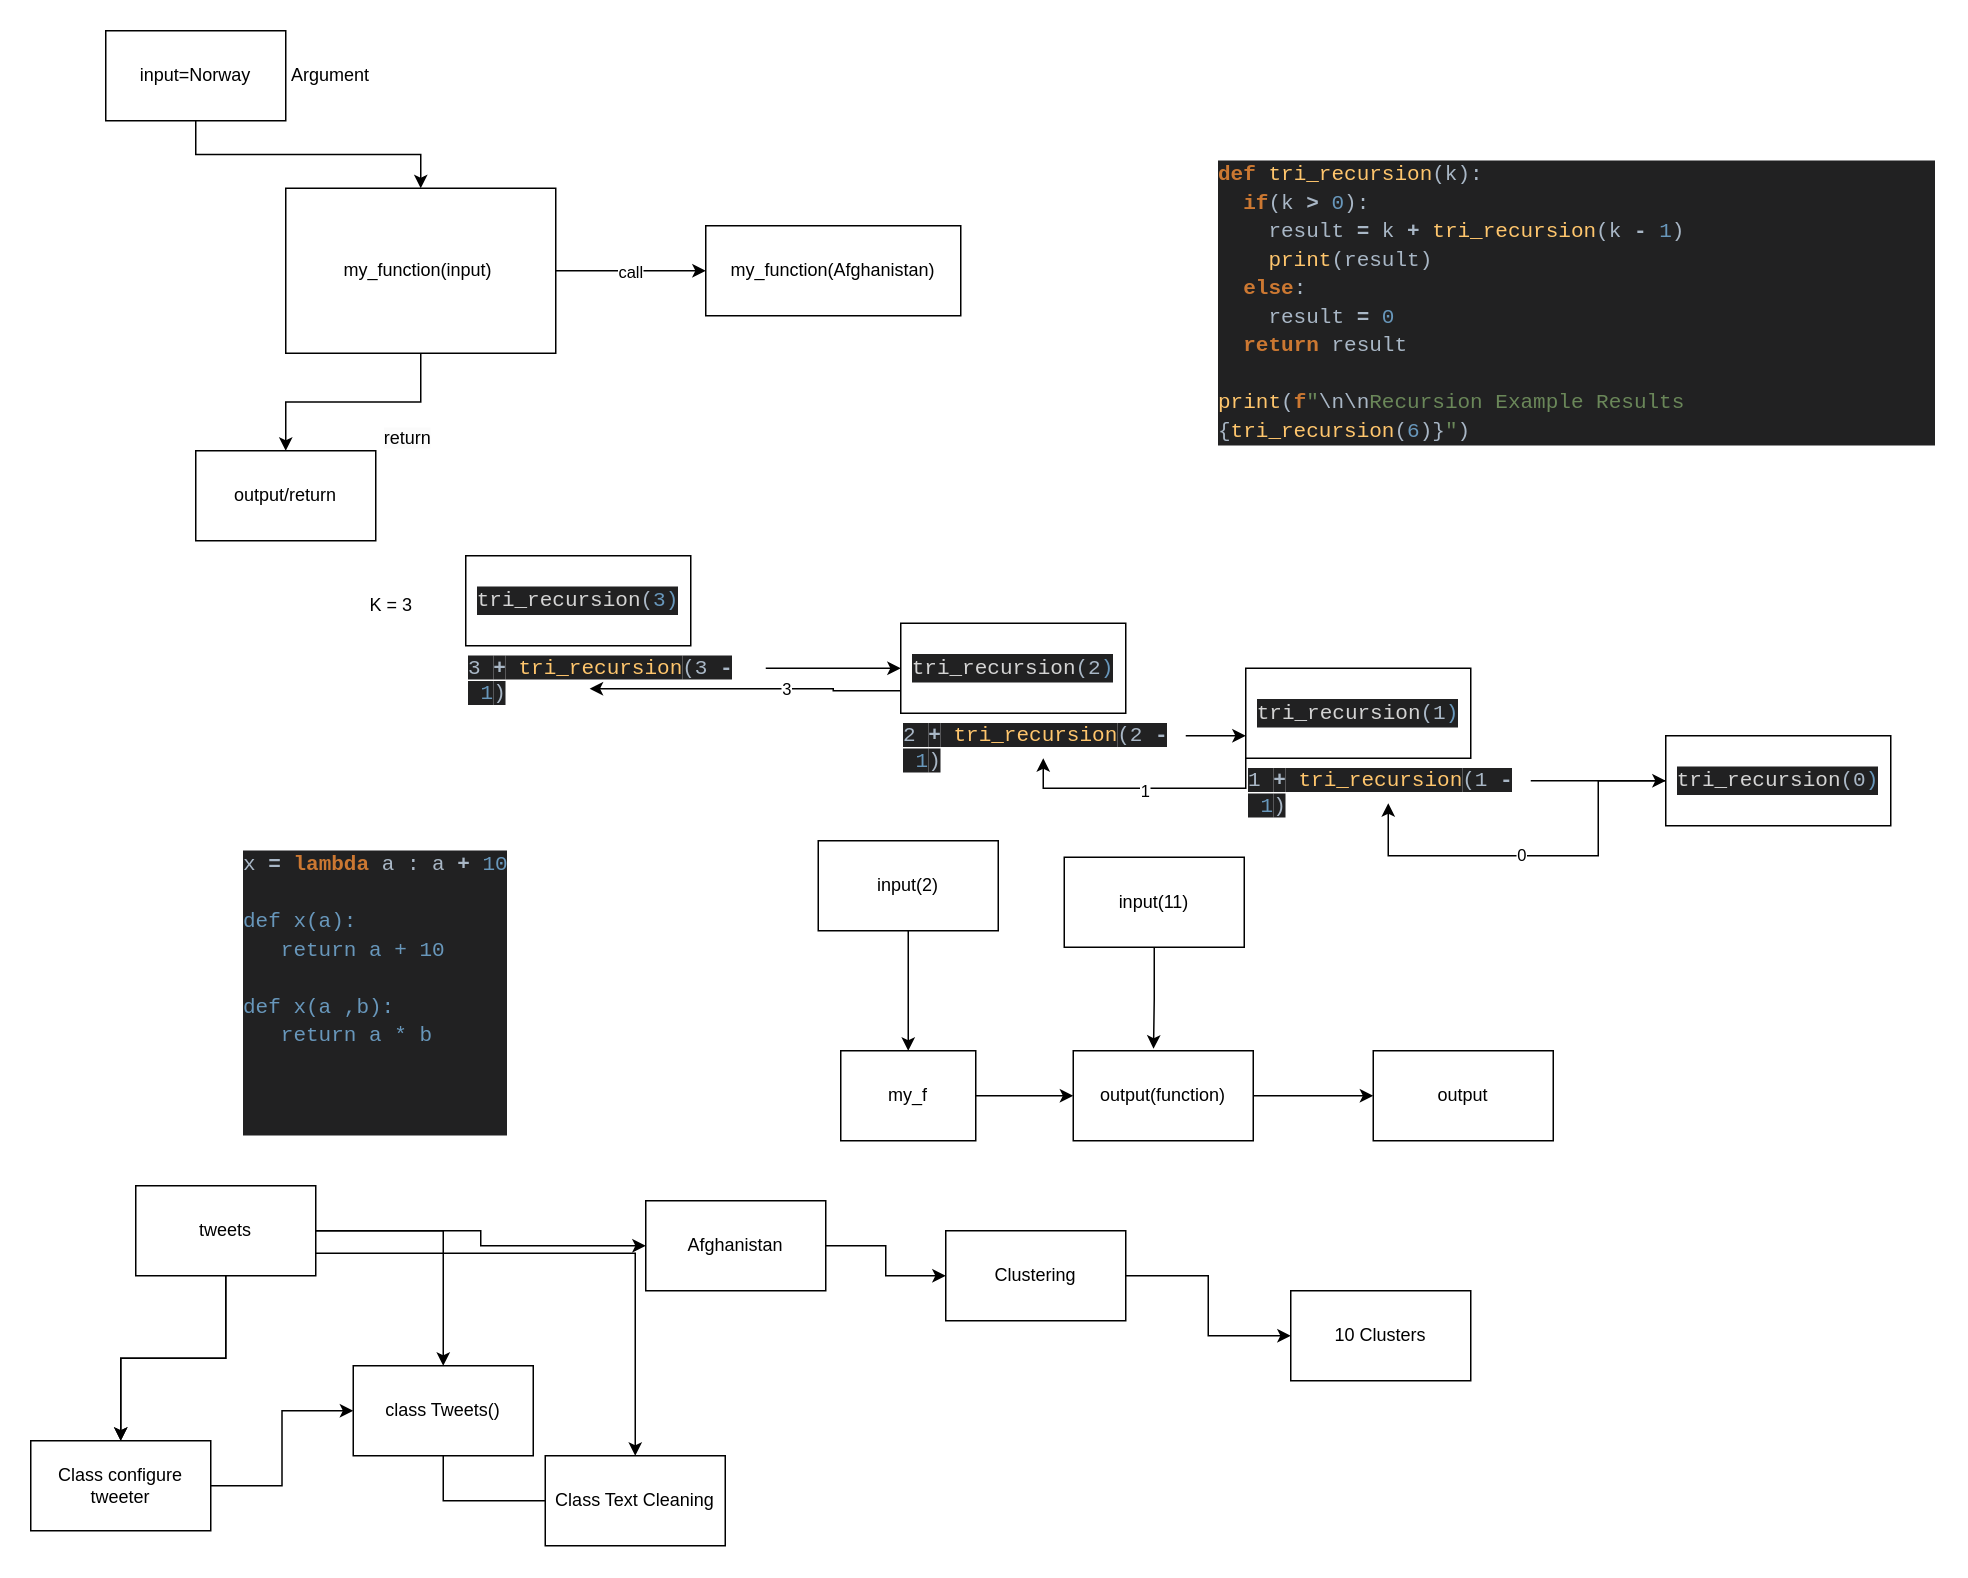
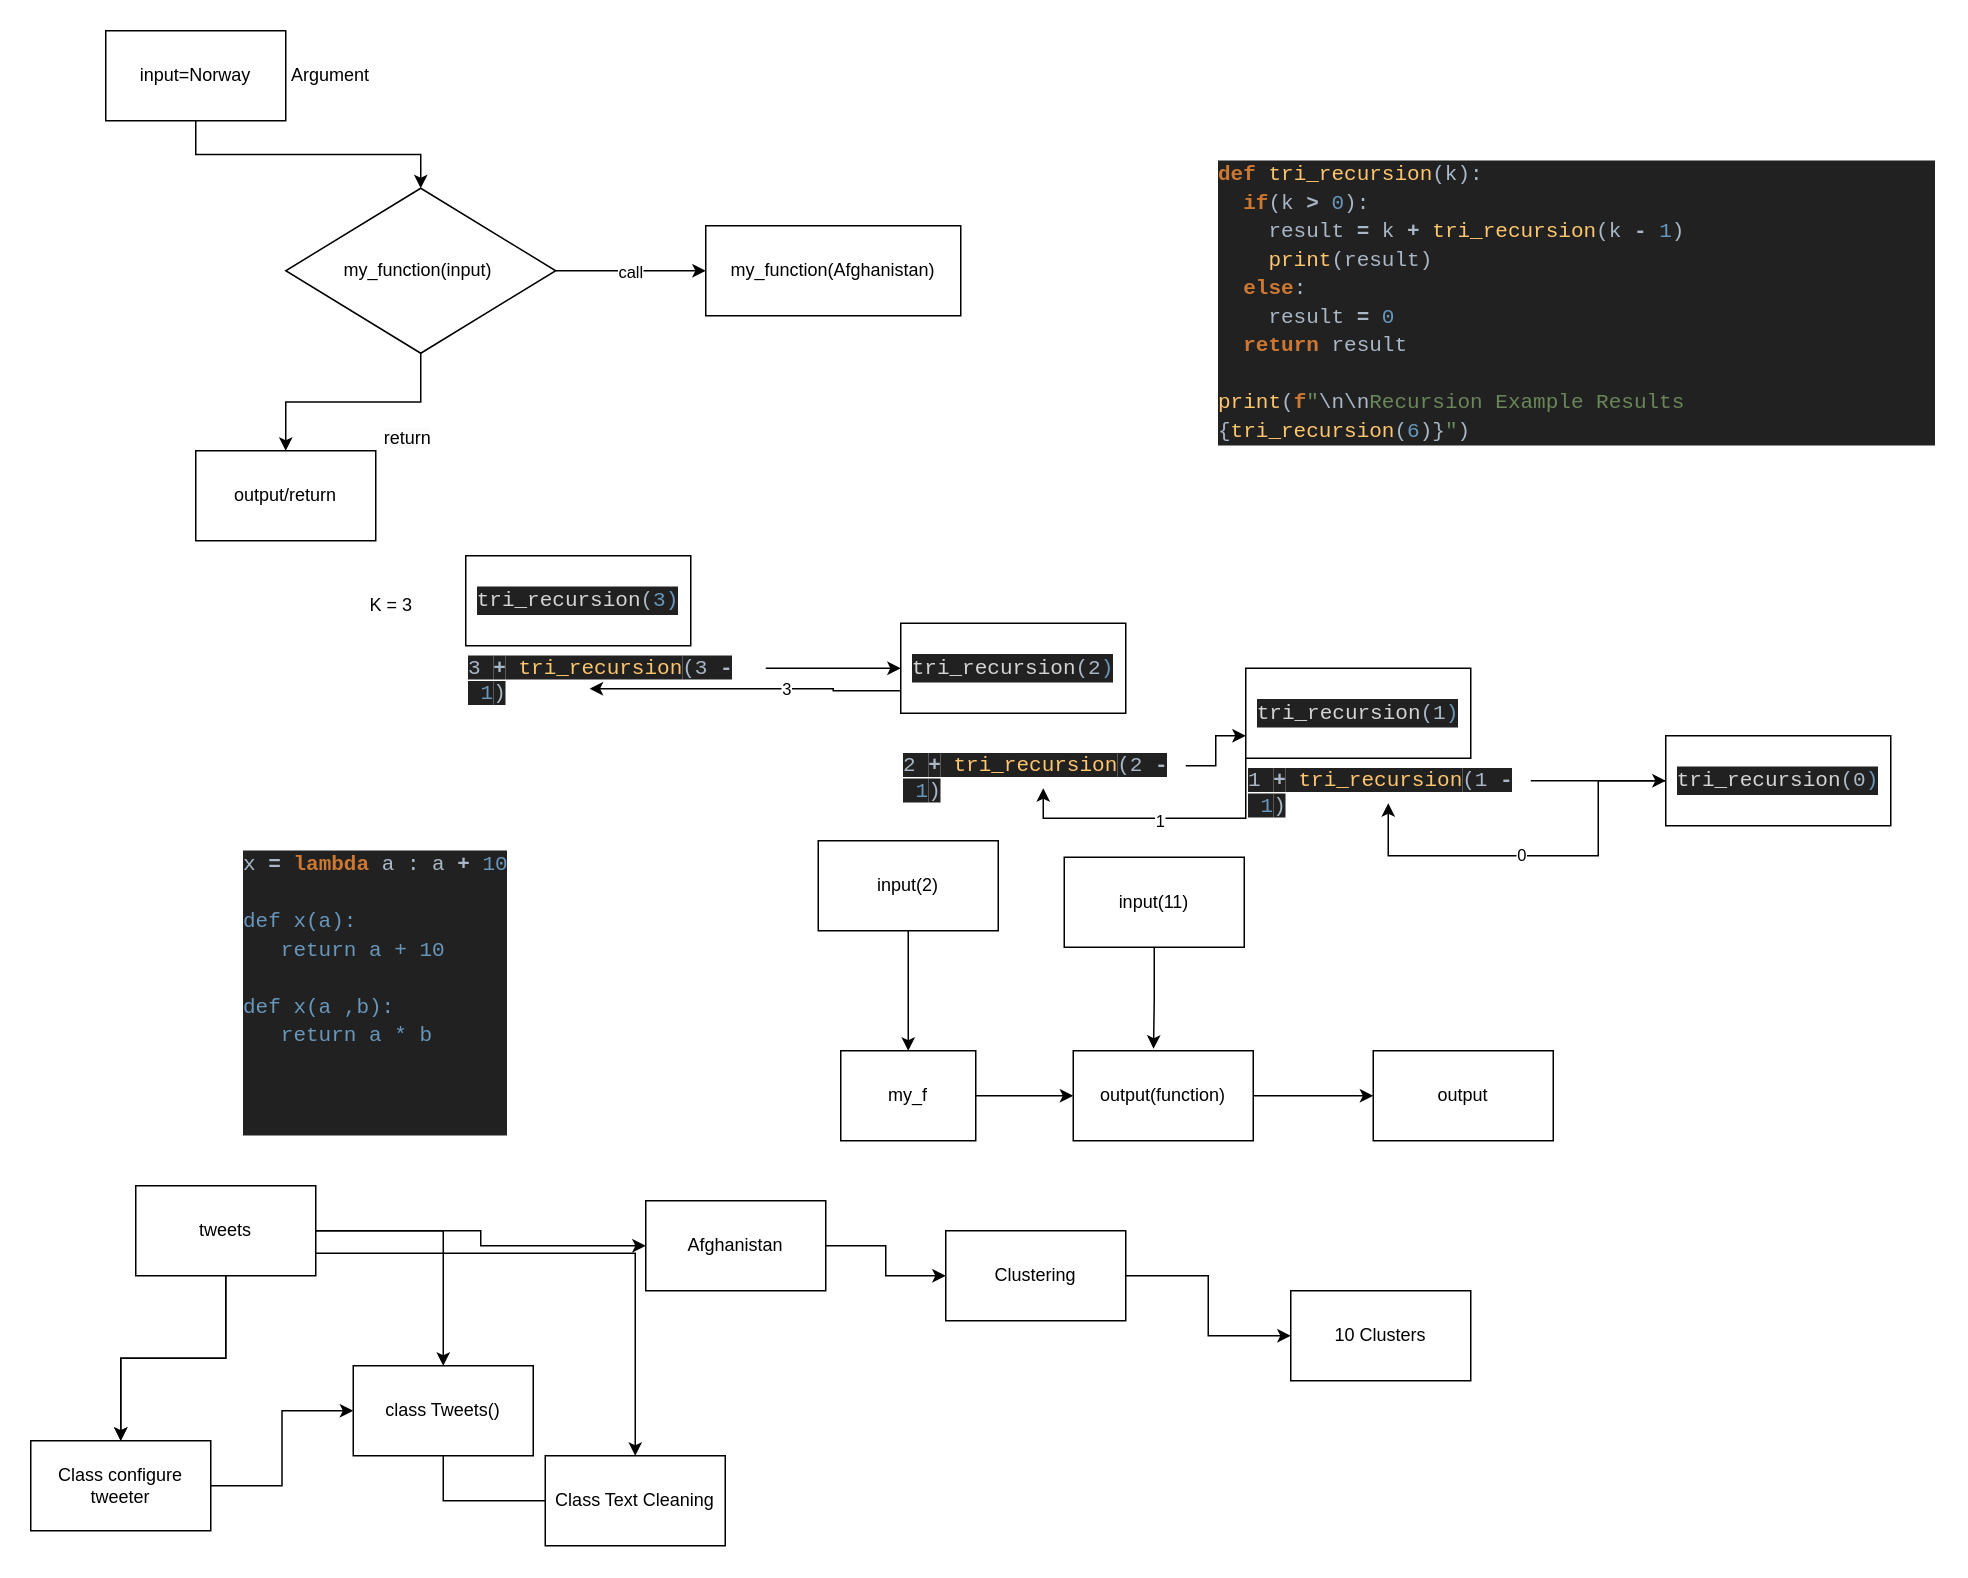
- <mxCell id="5" value="my_function(input)&amp;nbsp;" style="rounded=0;whiteSpace=wrap;html=1;" vertex="1" parent="1"><mxGeometry x="190" y="125" width="180" height="110" as="geometry" /></mxCell>
+ <mxCell id="5" value="my_function(input)&amp;nbsp;" style="rhombus;whiteSpace=wrap;html=1;" vertex="1" parent="1"><mxGeometry x="190" y="125" width="180" height="110" as="geometry" /></mxCell>
- <mxCell id="26" value="&lt;span style=&quot;border-color: var(--border-color); font-family: Consolas, &amp;quot;Courier New&amp;quot;, monospace; font-size: 14px; font-style: normal; font-variant-ligatures: normal; font-variant-caps: normal; font-weight: 400; letter-spacing: normal; orphans: 2; text-align: left; text-indent: 0px; text-transform: none; widows: 2; word-spacing: 0px; -webkit-text-stroke-width: 0px; background-color: rgb(33, 33, 34); text-decoration-thickness: initial; text-decoration-style: initial; text-decoration-color: initial; color: rgb(169, 183, 198);&quot;&gt;&lt;span&gt;2&amp;nbsp;&lt;/span&gt;&lt;/span&gt;&lt;span style=&quot;border-color: var(--border-color); font-family: Consolas, &amp;quot;Courier New&amp;quot;, monospace; font-size: 14px; font-style: normal; font-variant-ligatures: normal; font-variant-caps: normal; letter-spacing: normal; orphans: 2; text-align: left; text-indent: 0px; text-transform: none; widows: 2; word-spacing: 0px; -webkit-text-stroke-width: 0px; background-color: rgb(33, 33, 34); text-decoration-thickness: initial; text-decoration-style: initial; text-decoration-color: initial; color: rgb(169, 183, 198); font-weight: bold;&quot;&gt;+&lt;/span&gt;&lt;span style=&quot;border-color: var(--border-color); font-family: Consolas, &amp;quot;Courier New&amp;quot;, monospace; font-size: 14px; font-style: normal; font-variant-ligatures: normal; font-variant-caps: normal; font-weight: 400; letter-spacing: normal; orphans: 2; text-align: left; text-indent: 0px; text-transform: none; widows: 2; word-spacing: 0px; -webkit-text-stroke-width: 0px; background-color: rgb(33, 33, 34); text-decoration-thickness: initial; text-decoration-style: initial; text-decoration-color: initial; color: rgb(169, 183, 198);&quot;&gt;&lt;span&gt;&amp;nbsp;&lt;/span&gt;&lt;/span&gt;&lt;span style=&quot;border-color: var(--border-color); font-family: Consolas, &amp;quot;Courier New&amp;quot;, monospace; font-size: 14px; font-style: normal; font-variant-ligatures: normal; font-variant-caps: normal; font-weight: 400; letter-spacing: normal; orphans: 2; text-align: left; text-indent: 0px; text-transform: none; widows: 2; word-spacing: 0px; -webkit-text-stroke-width: 0px; background-color: rgb(33, 33, 34); text-decoration-thickness: initial; text-decoration-style: initial; text-decoration-color: initial; color: rgb(255, 198, 109);&quot;&gt;tri_recursion&lt;/span&gt;&lt;span style=&quot;border-color: var(--border-color); font-family: Consolas, &amp;quot;Courier New&amp;quot;, monospace; font-size: 14px; font-style: normal; font-variant-ligatures: normal; font-variant-caps: normal; font-weight: 400; letter-spacing: normal; orphans: 2; text-align: left; text-indent: 0px; text-transform: none; widows: 2; word-spacing: 0px; -webkit-text-stroke-width: 0px; background-color: rgb(33, 33, 34); text-decoration-thickness: initial; text-decoration-style: initial; text-decoration-color: initial; color: rgb(169, 183, 198);&quot;&gt;(2&lt;span&gt;&amp;nbsp;&lt;/span&gt;&lt;/span&gt;&lt;span style=&quot;border-color: var(--border-color); font-family: Consolas, &amp;quot;Courier New&amp;quot;, monospace; font-size: 14px; font-style: normal; font-variant-ligatures: normal; font-variant-caps: normal; letter-spacing: normal; orphans: 2; text-align: left; text-indent: 0px; text-transform: none; widows: 2; word-spacing: 0px; -webkit-text-stroke-width: 0px; background-color: rgb(33, 33, 34); text-decoration-thickness: initial; text-decoration-style: initial; text-decoration-color: initial; color: rgb(169, 183, 198); font-weight: bold;&quot;&gt;-&lt;/span&gt;&lt;span style=&quot;border-color: var(--border-color); font-family: Consolas, &amp;quot;Courier New&amp;quot;, monospace; font-size: 14px; font-style: normal; font-variant-ligatures: normal; font-variant-caps: normal; font-weight: 400; letter-spacing: normal; orphans: 2; text-align: left; text-indent: 0px; text-transform: none; widows: 2; word-spacing: 0px; -webkit-text-stroke-width: 0px; background-color: rgb(33, 33, 34); text-decoration-thickness: initial; text-decoration-style: initial; text-decoration-color: initial; color: rgb(169, 183, 198);&quot;&gt;&lt;span&gt;&amp;nbsp;&lt;/span&gt;&lt;/span&gt;&lt;span style=&quot;border-color: var(--border-color); font-family: Consolas, &amp;quot;Courier New&amp;quot;, monospace; font-size: 14px; font-style: normal; font-variant-ligatures: normal; font-variant-caps: normal; font-weight: 400; letter-spacing: normal; orphans: 2; text-align: left; text-indent: 0px; text-transform: none; widows: 2; word-spacing: 0px; -webkit-text-stroke-width: 0px; background-color: rgb(33, 33, 34); text-decoration-thickness: initial; text-decoration-style: initial; text-decoration-color: initial; color: rgb(104, 151, 187);&quot;&gt;1&lt;/span&gt;&lt;span style=&quot;border-color: var(--border-color); font-family: Consolas, &amp;quot;Courier New&amp;quot;, monospace; font-size: 14px; font-style: normal; font-variant-ligatures: normal; font-variant-caps: normal; font-weight: 400; letter-spacing: normal; orphans: 2; text-align: left; text-indent: 0px; text-transform: none; widows: 2; word-spacing: 0px; -webkit-text-stroke-width: 0px; background-color: rgb(33, 33, 34); text-decoration-thickness: initial; text-decoration-style: initial; text-decoration-color: initial; color: rgb(169, 183, 198);&quot;&gt;)&lt;/span&gt;" style="text;whiteSpace=wrap;html=1;" vertex="1" parent="1"><mxGeometry x="600" y="475" width="190" height="30" as="geometry" /></mxCell>
+ <mxCell id="26" value="&lt;span style=&quot;border-color: var(--border-color); font-family: Consolas, &amp;quot;Courier New&amp;quot;, monospace; font-size: 14px; font-style: normal; font-variant-ligatures: normal; font-variant-caps: normal; font-weight: 400; letter-spacing: normal; orphans: 2; text-align: left; text-indent: 0px; text-transform: none; widows: 2; word-spacing: 0px; -webkit-text-stroke-width: 0px; background-color: rgb(33, 33, 34); text-decoration-thickness: initial; text-decoration-style: initial; text-decoration-color: initial; color: rgb(169, 183, 198);&quot;&gt;&lt;span&gt;2&amp;nbsp;&lt;/span&gt;&lt;/span&gt;&lt;span style=&quot;border-color: var(--border-color); font-family: Consolas, &amp;quot;Courier New&amp;quot;, monospace; font-size: 14px; font-style: normal; font-variant-ligatures: normal; font-variant-caps: normal; letter-spacing: normal; orphans: 2; text-align: left; text-indent: 0px; text-transform: none; widows: 2; word-spacing: 0px; -webkit-text-stroke-width: 0px; background-color: rgb(33, 33, 34); text-decoration-thickness: initial; text-decoration-style: initial; text-decoration-color: initial; color: rgb(169, 183, 198); font-weight: bold;&quot;&gt;+&lt;/span&gt;&lt;span style=&quot;border-color: var(--border-color); font-family: Consolas, &amp;quot;Courier New&amp;quot;, monospace; font-size: 14px; font-style: normal; font-variant-ligatures: normal; font-variant-caps: normal; font-weight: 400; letter-spacing: normal; orphans: 2; text-align: left; text-indent: 0px; text-transform: none; widows: 2; word-spacing: 0px; -webkit-text-stroke-width: 0px; background-color: rgb(33, 33, 34); text-decoration-thickness: initial; text-decoration-style: initial; text-decoration-color: initial; color: rgb(169, 183, 198);&quot;&gt;&lt;span&gt;&amp;nbsp;&lt;/span&gt;&lt;/span&gt;&lt;span style=&quot;border-color: var(--border-color); font-family: Consolas, &amp;quot;Courier New&amp;quot;, monospace; font-size: 14px; font-style: normal; font-variant-ligatures: normal; font-variant-caps: normal; font-weight: 400; letter-spacing: normal; orphans: 2; text-align: left; text-indent: 0px; text-transform: none; widows: 2; word-spacing: 0px; -webkit-text-stroke-width: 0px; background-color: rgb(33, 33, 34); text-decoration-thickness: initial; text-decoration-style: initial; text-decoration-color: initial; color: rgb(255, 198, 109);&quot;&gt;tri_recursion&lt;/span&gt;&lt;span style=&quot;border-color: var(--border-color); font-family: Consolas, &amp;quot;Courier New&amp;quot;, monospace; font-size: 14px; font-style: normal; font-variant-ligatures: normal; font-variant-caps: normal; font-weight: 400; letter-spacing: normal; orphans: 2; text-align: left; text-indent: 0px; text-transform: none; widows: 2; word-spacing: 0px; -webkit-text-stroke-width: 0px; background-color: rgb(33, 33, 34); text-decoration-thickness: initial; text-decoration-style: initial; text-decoration-color: initial; color: rgb(169, 183, 198);&quot;&gt;(2&lt;span&gt;&amp;nbsp;&lt;/span&gt;&lt;/span&gt;&lt;span style=&quot;border-color: var(--border-color); font-family: Consolas, &amp;quot;Courier New&amp;quot;, monospace; font-size: 14px; font-style: normal; font-variant-ligatures: normal; font-variant-caps: normal; letter-spacing: normal; orphans: 2; text-align: left; text-indent: 0px; text-transform: none; widows: 2; word-spacing: 0px; -webkit-text-stroke-width: 0px; background-color: rgb(33, 33, 34); text-decoration-thickness: initial; text-decoration-style: initial; text-decoration-color: initial; color: rgb(169, 183, 198); font-weight: bold;&quot;&gt;-&lt;/span&gt;&lt;span style=&quot;border-color: var(--border-color); font-family: Consolas, &amp;quot;Courier New&amp;quot;, monospace; font-size: 14px; font-style: normal; font-variant-ligatures: normal; font-variant-caps: normal; font-weight: 400; letter-spacing: normal; orphans: 2; text-align: left; text-indent: 0px; text-transform: none; widows: 2; word-spacing: 0px; -webkit-text-stroke-width: 0px; background-color: rgb(33, 33, 34); text-decoration-thickness: initial; text-decoration-style: initial; text-decoration-color: initial; color: rgb(169, 183, 198);&quot;&gt;&lt;span&gt;&amp;nbsp;&lt;/span&gt;&lt;/span&gt;&lt;span style=&quot;border-color: var(--border-color); font-family: Consolas, &amp;quot;Courier New&amp;quot;, monospace; font-size: 14px; font-style: normal; font-variant-ligatures: normal; font-variant-caps: normal; font-weight: 400; letter-spacing: normal; orphans: 2; text-align: left; text-indent: 0px; text-transform: none; widows: 2; word-spacing: 0px; -webkit-text-stroke-width: 0px; background-color: rgb(33, 33, 34); text-decoration-thickness: initial; text-decoration-style: initial; text-decoration-color: initial; color: rgb(104, 151, 187);&quot;&gt;1&lt;/span&gt;&lt;span style=&quot;border-color: var(--border-color); font-family: Consolas, &amp;quot;Courier New&amp;quot;, monospace; font-size: 14px; font-style: normal; font-variant-ligatures: normal; font-variant-caps: normal; font-weight: 400; letter-spacing: normal; orphans: 2; text-align: left; text-indent: 0px; text-transform: none; widows: 2; word-spacing: 0px; -webkit-text-stroke-width: 0px; background-color: rgb(33, 33, 34); text-decoration-thickness: initial; text-decoration-style: initial; text-decoration-color: initial; color: rgb(169, 183, 198);&quot;&gt;)&lt;/span&gt;" style="text;whiteSpace=wrap;html=1;" vertex="1" parent="1"><mxGeometry x="600" y="495" width="190" height="30" as="geometry" /></mxCell>
